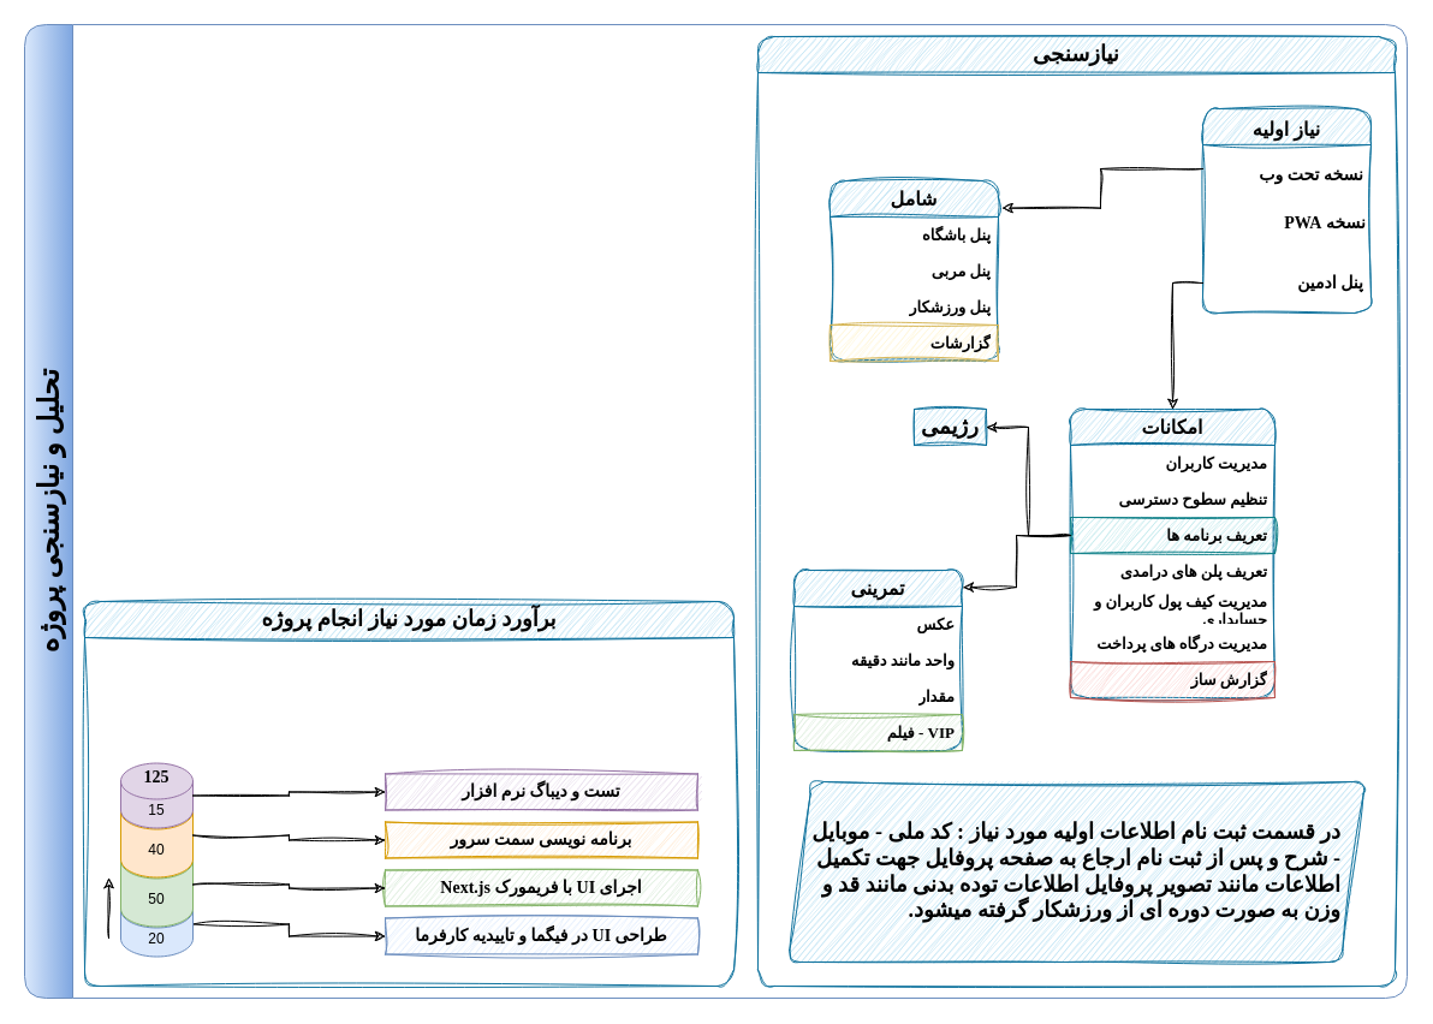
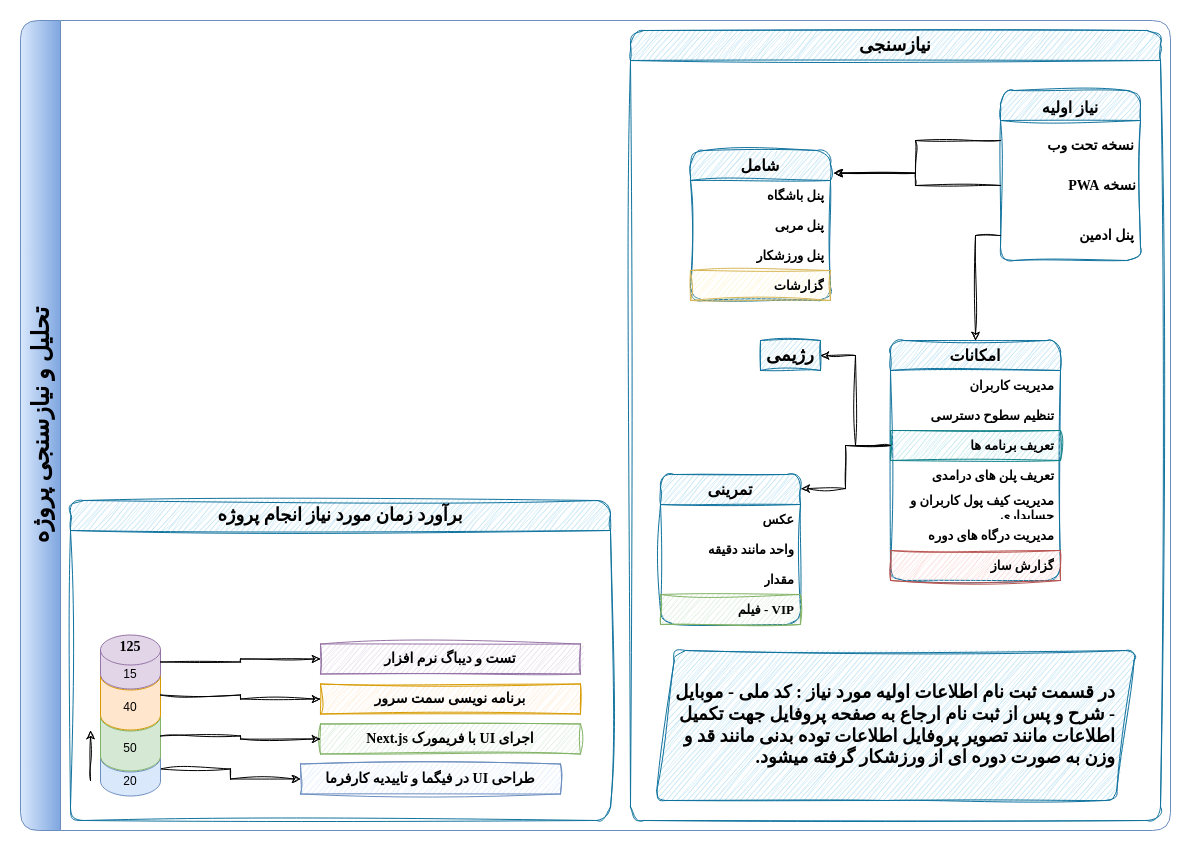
+ <mxCell id="8" style="edgeStyle=orthogonalEdgeStyle;rounded=0;orthogonalLoop=1;jettySize=auto;html=1;fontFamily=Helvetica;fontSize=12;fontColor=default;startSize=30;sketch=1;curveFitting=1;jiggle=2;entryX=1.028;entryY=0.151;entryDx=0;entryDy=0;entryPerimeter=0;" edge="1" parent="2" source="5" target="9"><mxGeometry relative="1" as="geometry"><mxPoint x="860" y="150" as="targetPoint" /></mxGeometry></mxCell>
- <mxCell id="20" value="مدیریت درگاه های پرداخت" style="text;strokeColor=none;fillColor=none;align=right;verticalAlign=middle;spacingLeft=4;spacingRight=4;overflow=hidden;points=[[0,0.5],[1,0.5]];portConstraint=eastwest;rotatable=0;whiteSpace=wrap;html=1;fontSize=13;fontFamily=Tahoma;fontStyle=1;" vertex="1" parent="14"><mxGeometry y="180" width="170" height="30" as="geometry" /></mxCell>
+ <mxCell id="20" value="مدیریت درگاه های دوره" style="text;strokeColor=none;fillColor=none;align=right;verticalAlign=middle;spacingLeft=4;spacingRight=4;overflow=hidden;points=[[0,0.5],[1,0.5]];portConstraint=eastwest;rotatable=0;whiteSpace=wrap;html=1;fontSize=13;fontFamily=Tahoma;fontStyle=1;" vertex="1" parent="14"><mxGeometry y="180" width="170" height="30" as="geometry" /></mxCell>
- <mxCell id="39" value="طراحی UI در فیگما و تاییدیه کارفرما" style="text;html=1;strokeColor=#6c8ebf;fillColor=#dae8fc;align=center;verticalAlign=middle;whiteSpace=wrap;rounded=0;fontSize=14;fontFamily=Tahoma;fontStyle=1;sketch=1;curveFitting=1;jiggle=2;textDirection=rtl;" vertex="1" parent="1"><mxGeometry x="320" y="763.5" width="260" height="30" as="geometry" /></mxCell>
+ <mxCell id="39" value="طراحی UI در فیگما و تاییدیه کارفرما" style="text;html=1;strokeColor=#6c8ebf;fillColor=#dae8fc;align=center;verticalAlign=middle;whiteSpace=wrap;rounded=0;fontSize=14;fontFamily=Tahoma;fontStyle=1;sketch=1;curveFitting=1;jiggle=2;textDirection=rtl;" vertex="1" parent="1"><mxGeometry x="300" y="763.5" width="260" height="30" as="geometry" /></mxCell>
